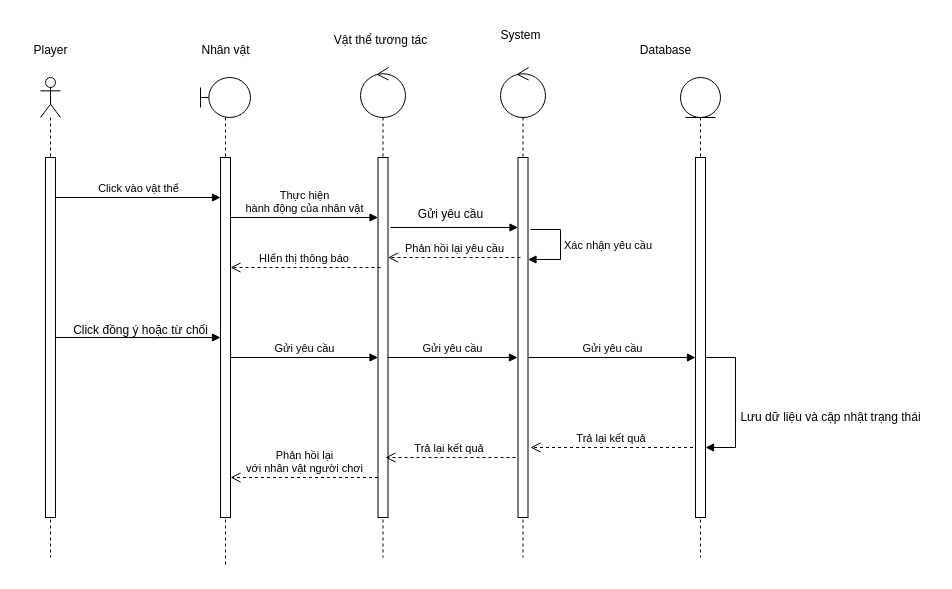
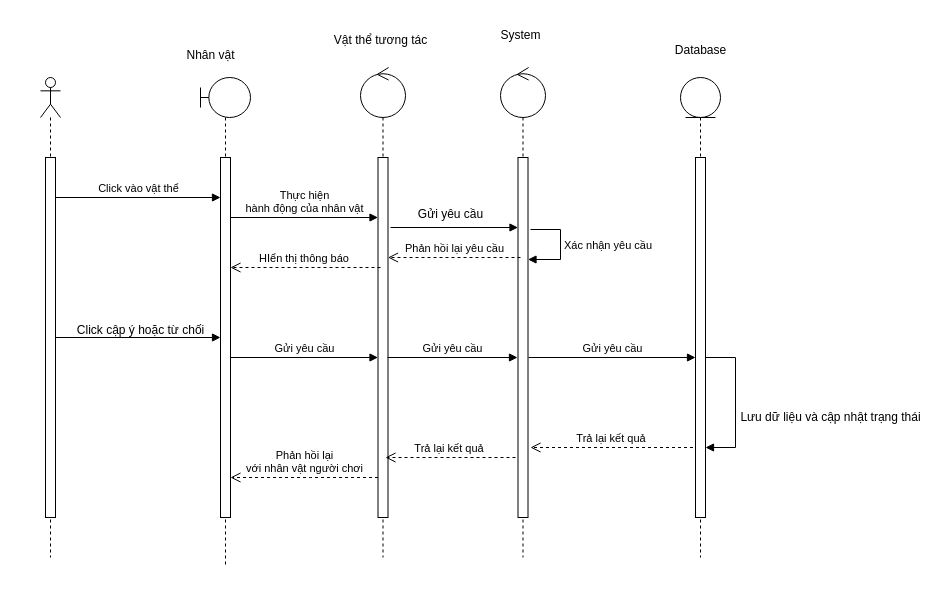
- <mxCell id="12" value="Player" style="text;html=1;align=center;verticalAlign=middle;resizable=0;points=[];autosize=1;strokeColor=none;fillColor=none;" vertex="1" parent="1"><mxGeometry x="20" y="35" width="60" height="30" as="geometry" /></mxCell>
- <mxCell id="13" value="Nhân vật&lt;br&gt;" style="text;html=1;align=center;verticalAlign=middle;resizable=0;points=[];autosize=1;strokeColor=none;fillColor=none;" vertex="1" parent="1"><mxGeometry x="190" y="35" width="70" height="30" as="geometry" /></mxCell>
+ <mxCell id="13" value="Nhân vật&lt;br&gt;" style="text;html=1;align=center;verticalAlign=middle;resizable=0;points=[];autosize=1;strokeColor=none;fillColor=none;" vertex="1" parent="1"><mxGeometry x="175" y="40" width="70" height="30" as="geometry" /></mxCell>
- <mxCell id="16" value="Database" style="text;html=1;align=center;verticalAlign=middle;resizable=0;points=[];autosize=1;strokeColor=none;fillColor=none;" vertex="1" parent="1"><mxGeometry x="630" y="35" width="70" height="30" as="geometry" /></mxCell>
+ <mxCell id="16" value="Database" style="text;html=1;align=center;verticalAlign=middle;resizable=0;points=[];autosize=1;strokeColor=none;fillColor=none;" vertex="1" parent="1"><mxGeometry x="665" y="35" width="70" height="30" as="geometry" /></mxCell>
- <mxCell id="30" value="Click đồng ý hoặc từ chối" style="text;html=1;align=center;verticalAlign=middle;resizable=0;points=[];autosize=1;strokeColor=none;fillColor=none;" vertex="1" parent="1"><mxGeometry x="60" y="315" width="160" height="30" as="geometry" /></mxCell>
+ <mxCell id="30" value="Click cập ý hoặc từ chối" style="text;html=1;align=center;verticalAlign=middle;resizable=0;points=[];autosize=1;strokeColor=none;fillColor=none;" vertex="1" parent="1"><mxGeometry x="60" y="315" width="160" height="30" as="geometry" /></mxCell>
